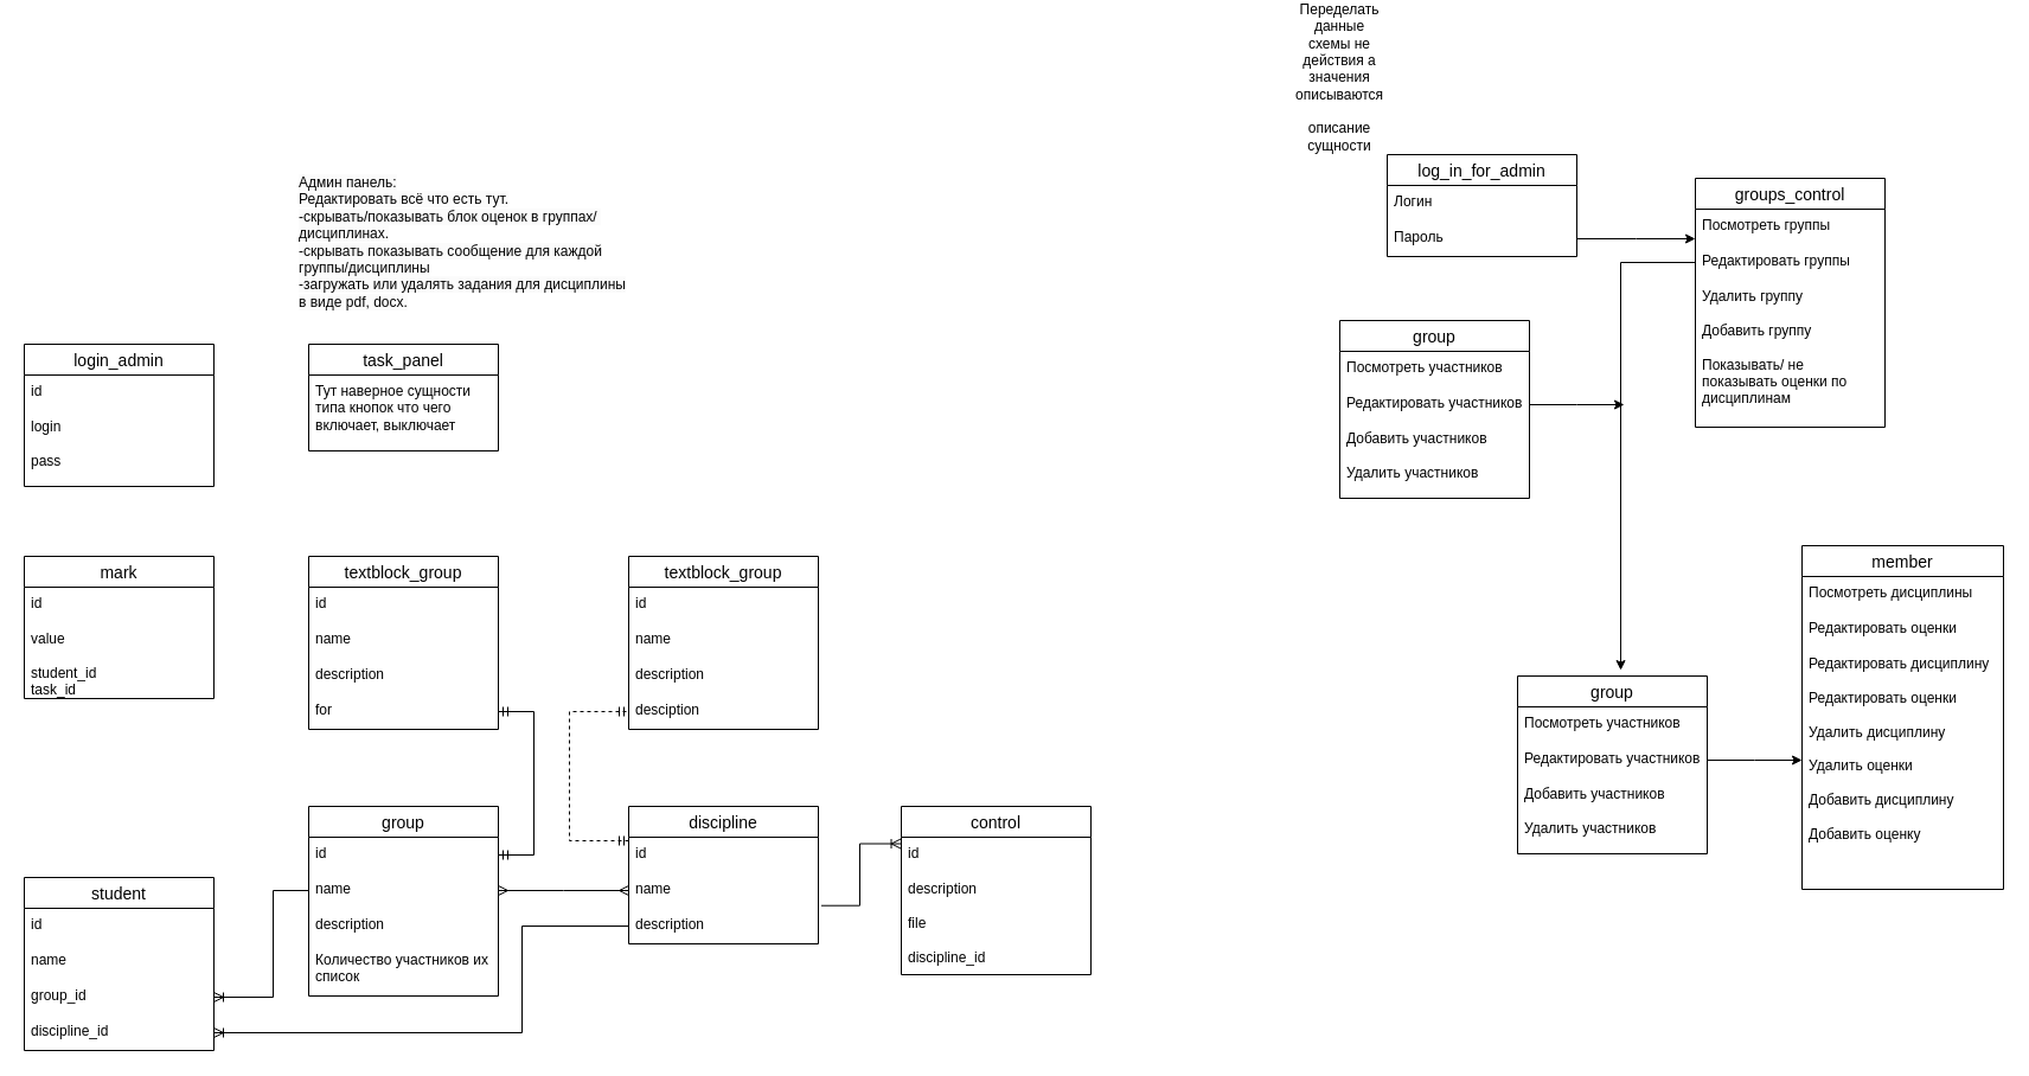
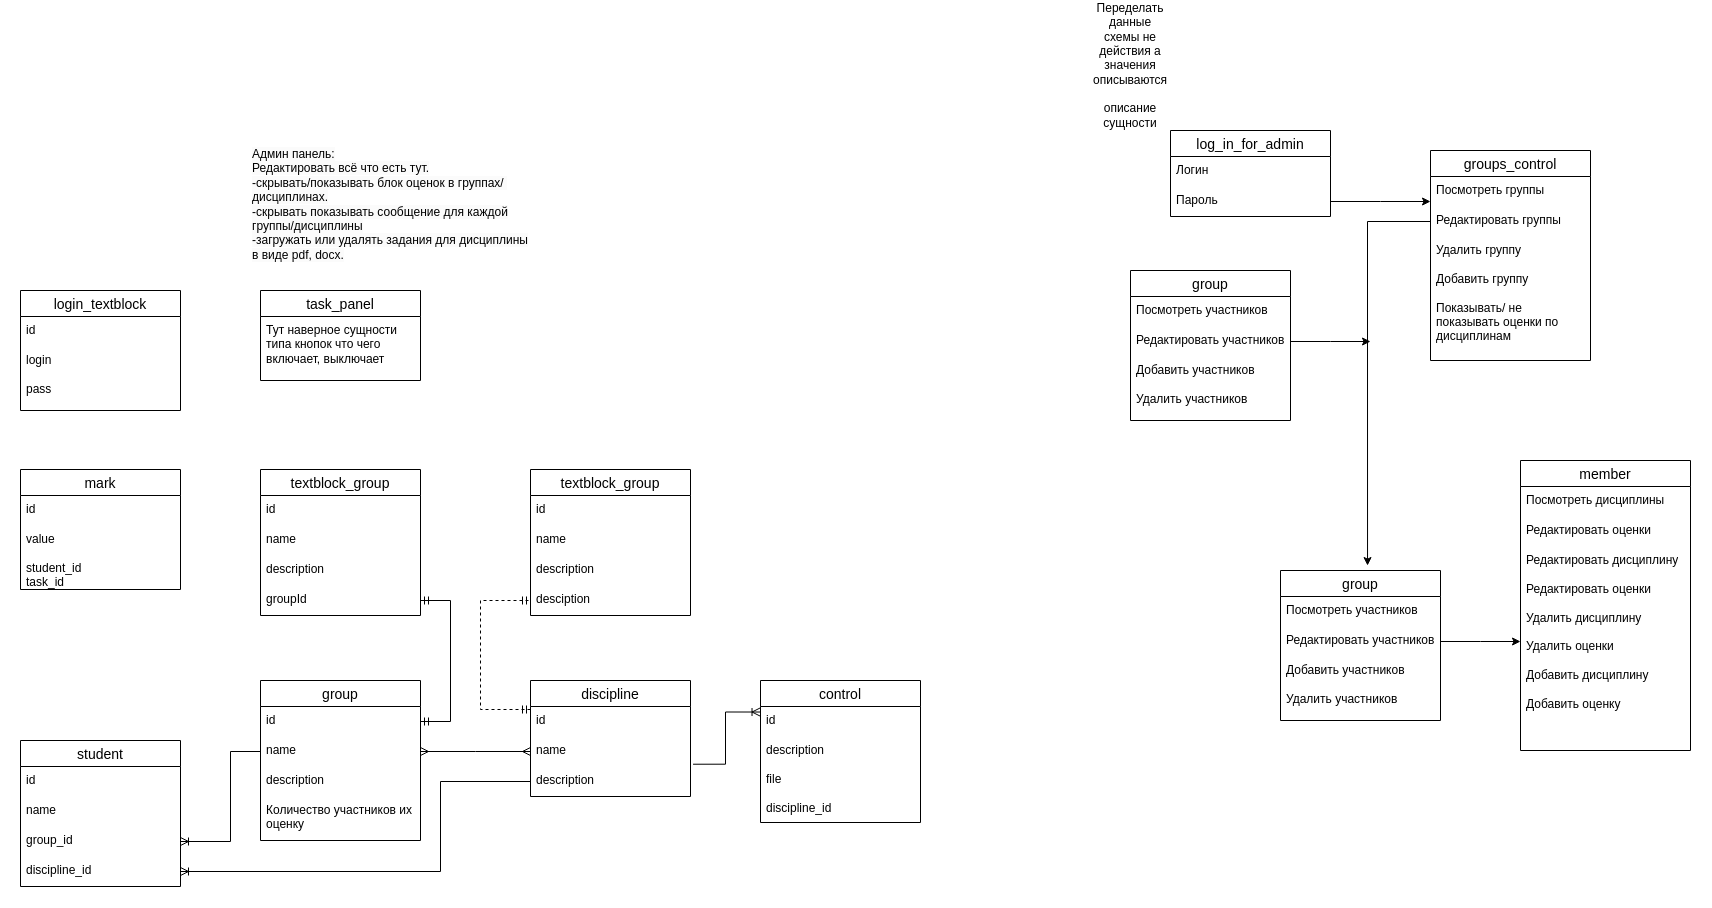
- <mxCell id="58" value="login_admin" style="swimlane;fontStyle=0;childLayout=stackLayout;horizontal=1;startSize=26;horizontalStack=0;resizeParent=1;resizeParentMax=0;resizeLast=0;collapsible=1;marginBottom=0;align=center;fontSize=14;" vertex="1" parent="1"><mxGeometry x="20" y="260" width="160" height="120" as="geometry" /></mxCell>
+ <mxCell id="58" value="login_textblock" style="swimlane;fontStyle=0;childLayout=stackLayout;horizontal=1;startSize=26;horizontalStack=0;resizeParent=1;resizeParentMax=0;resizeLast=0;collapsible=1;marginBottom=0;align=center;fontSize=14;" vertex="1" parent="1"><mxGeometry x="20" y="260" width="160" height="120" as="geometry" /></mxCell>
- <mxCell id="54" value="for" style="text;strokeColor=none;fillColor=none;spacingLeft=4;spacingRight=4;overflow=hidden;rotatable=0;points=[[0,0.5],[1,0.5]];portConstraint=eastwest;fontSize=12;whiteSpace=wrap;html=1;" vertex="1" parent="50"><mxGeometry y="116" width="160" height="30" as="geometry" /></mxCell>
+ <mxCell id="54" value="groupId" style="text;strokeColor=none;fillColor=none;spacingLeft=4;spacingRight=4;overflow=hidden;rotatable=0;points=[[0,0.5],[1,0.5]];portConstraint=eastwest;fontSize=12;whiteSpace=wrap;html=1;" vertex="1" parent="50"><mxGeometry y="116" width="160" height="30" as="geometry" /></mxCell>
- <mxCell id="38" value="Количество участников их список&lt;br&gt;" style="text;strokeColor=none;fillColor=none;spacingLeft=4;spacingRight=4;overflow=hidden;rotatable=0;points=[[0,0.5],[1,0.5]];portConstraint=eastwest;fontSize=12;whiteSpace=wrap;html=1;" vertex="1" parent="34"><mxGeometry y="116" width="160" height="44" as="geometry" /></mxCell>
+ <mxCell id="38" value="Количество участников их оценку&lt;br&gt;" style="text;strokeColor=none;fillColor=none;spacingLeft=4;spacingRight=4;overflow=hidden;rotatable=0;points=[[0,0.5],[1,0.5]];portConstraint=eastwest;fontSize=12;whiteSpace=wrap;html=1;" vertex="1" parent="34"><mxGeometry y="116" width="160" height="44" as="geometry" /></mxCell>
